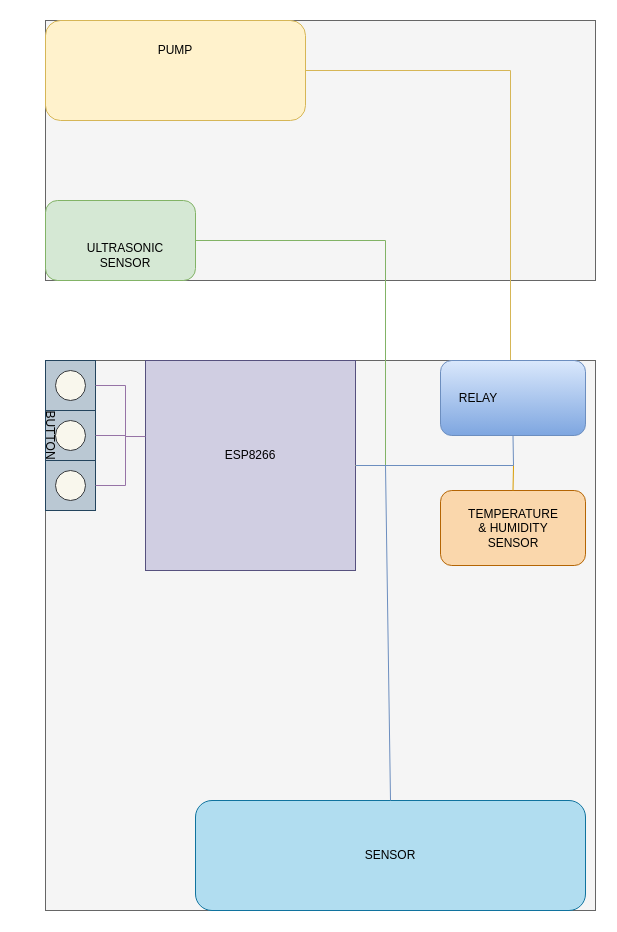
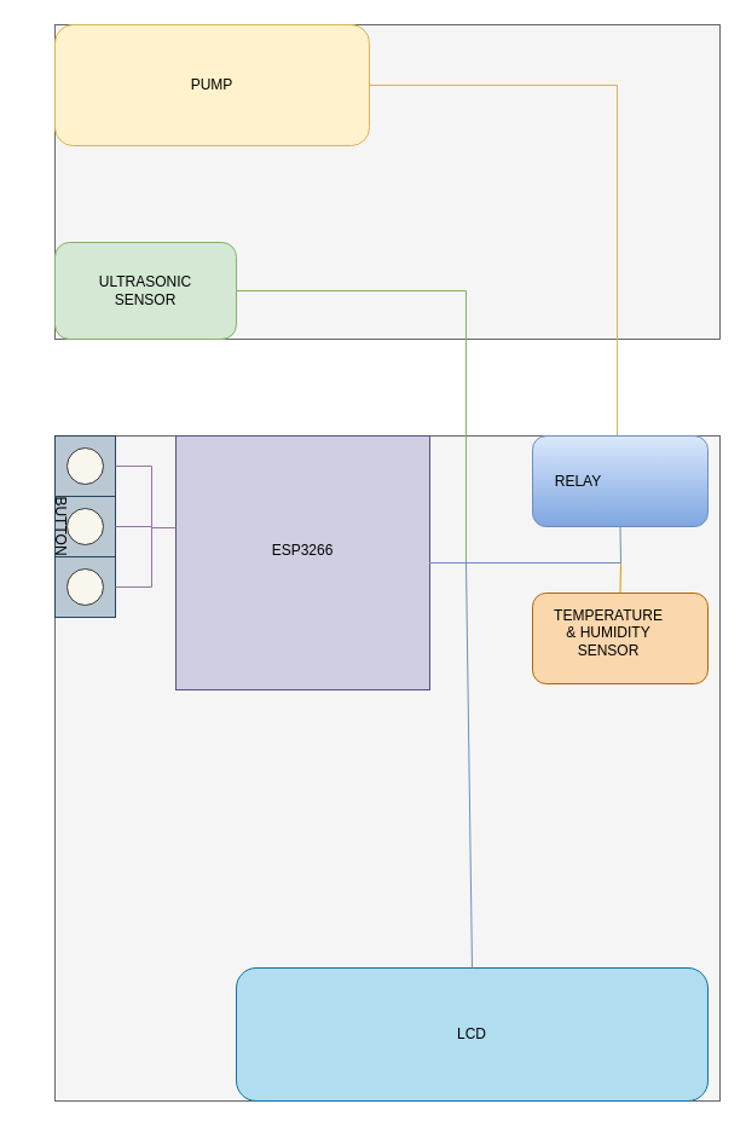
- <mxCell id="22" value="PUMP" style="text;html=1;strokeColor=none;fillColor=none;align=center;verticalAlign=middle;whiteSpace=wrap;rounded=0;" parent="1" vertex="1"><mxGeometry x="145" y="35" width="60" height="30" as="geometry" /></mxCell>
+ <mxCell id="22" value="PUMP" style="text;html=1;strokeColor=none;fillColor=none;align=center;verticalAlign=middle;whiteSpace=wrap;rounded=0;" parent="1" vertex="1"><mxGeometry x="145" y="55" width="60" height="30" as="geometry" /></mxCell>
- <mxCell id="24" value="ULTRASONIC SENSOR" style="text;html=1;strokeColor=none;fillColor=none;align=center;verticalAlign=middle;whiteSpace=wrap;rounded=0;" parent="1" vertex="1"><mxGeometry x="95" y="240" width="60" height="30" as="geometry" /></mxCell>
+ <mxCell id="24" value="ULTRASONIC SENSOR" style="text;html=1;strokeColor=none;fillColor=none;align=center;verticalAlign=middle;whiteSpace=wrap;rounded=0;" parent="1" vertex="1"><mxGeometry x="90" y="225" width="60" height="30" as="geometry" /></mxCell>
- <mxCell id="17" value="ESP8266" style="text;html=1;strokeColor=none;fillColor=none;align=center;verticalAlign=middle;whiteSpace=wrap;rounded=0;" parent="1" vertex="1"><mxGeometry x="220" y="440" width="60" height="30" as="geometry" /></mxCell>
+ <mxCell id="17" value="ESP3266" style="text;html=1;strokeColor=none;fillColor=none;align=center;verticalAlign=middle;whiteSpace=wrap;rounded=0;" parent="1" vertex="1"><mxGeometry x="220" y="440" width="60" height="30" as="geometry" /></mxCell>
- <mxCell id="18" value="TEMPERATURE &amp;amp; HUMIDITY SENSOR" style="text;html=1;strokeColor=none;fillColor=none;align=center;verticalAlign=middle;whiteSpace=wrap;rounded=0;" parent="1" vertex="1"><mxGeometry x="482.5" y="512.5" width="60" height="30" as="geometry" /></mxCell>
+ <mxCell id="18" value="TEMPERATURE &amp;amp; HUMIDITY SENSOR" style="text;html=1;strokeColor=none;fillColor=none;align=center;verticalAlign=middle;whiteSpace=wrap;rounded=0;" parent="1" vertex="1"><mxGeometry x="472.5" y="507.5" width="60" height="30" as="geometry" /></mxCell>
- <mxCell id="19" value="SENSOR" style="text;html=1;strokeColor=none;fillColor=none;align=center;verticalAlign=middle;whiteSpace=wrap;rounded=0;" parent="1" vertex="1"><mxGeometry x="360" y="840" width="60" height="30" as="geometry" /></mxCell>
+ <mxCell id="19" value="LCD" style="text;html=1;strokeColor=none;fillColor=none;align=center;verticalAlign=middle;whiteSpace=wrap;rounded=0;" parent="1" vertex="1"><mxGeometry x="360" y="840" width="60" height="30" as="geometry" /></mxCell>
